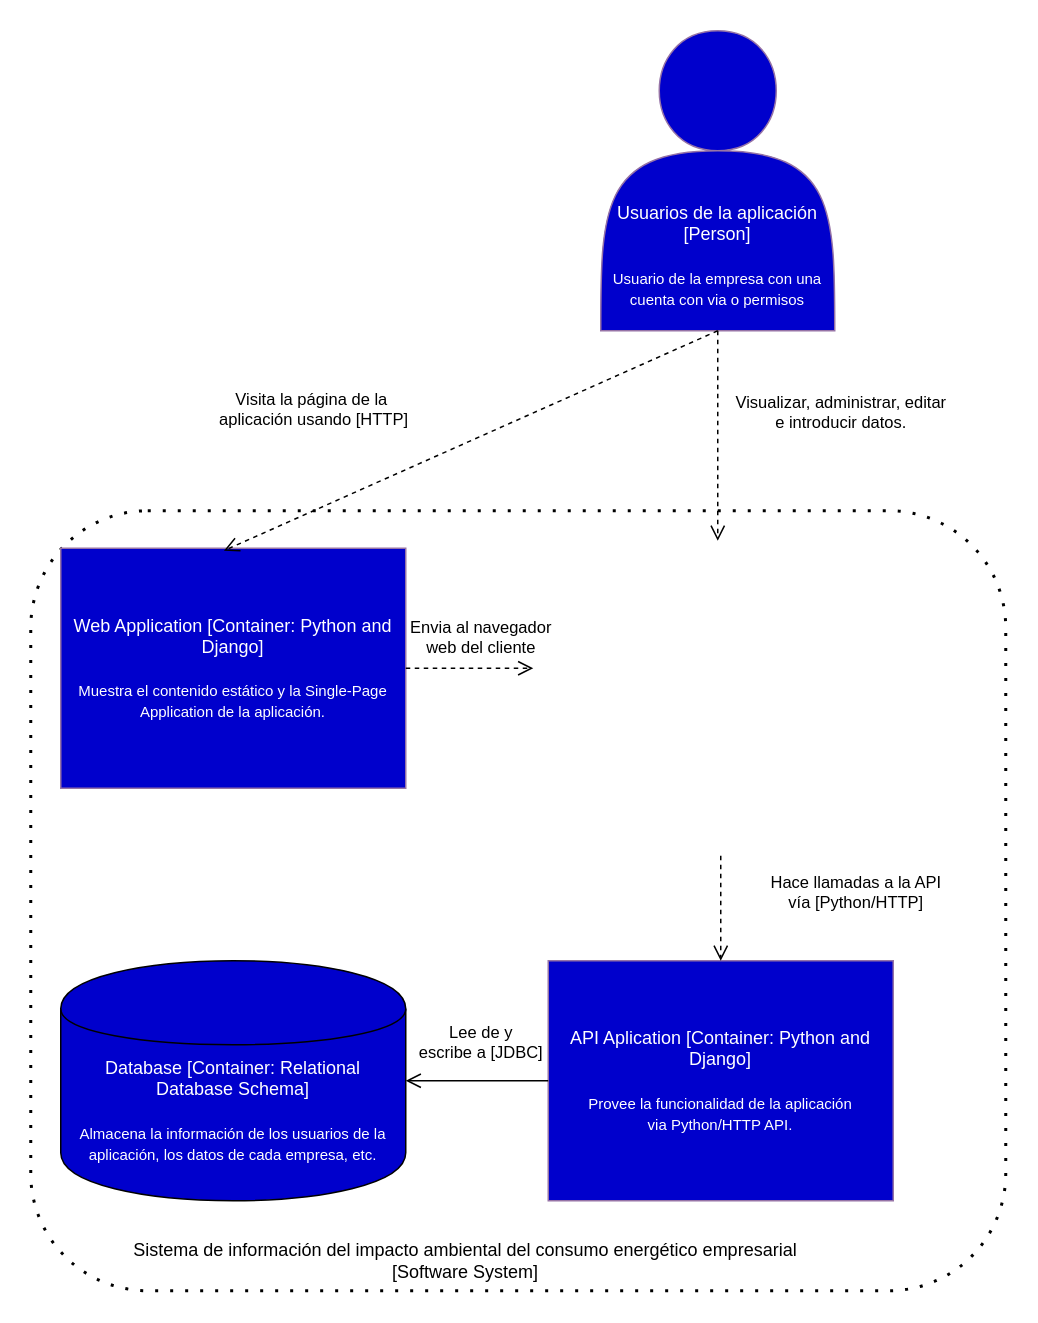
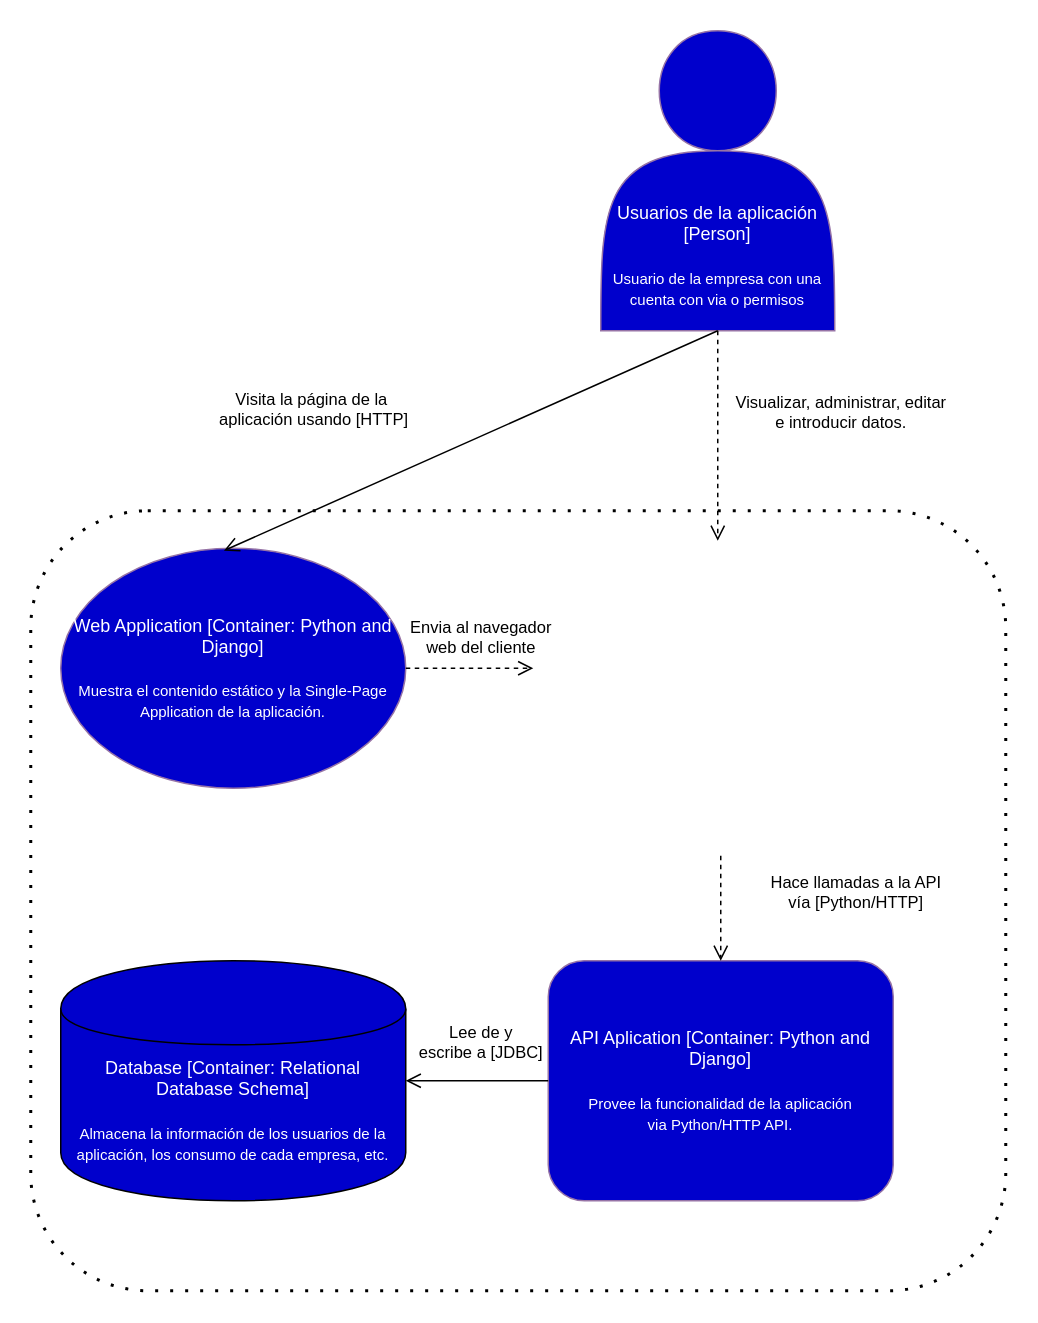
- <mxCell id="7" value="Visita la página de la&lt;br&gt;&amp;nbsp;aplicación usando [HTTP]" style="html=1;verticalAlign=bottom;endArrow=open;dashed=1;endSize=8;exitX=0.5;exitY=1;exitDx=0;exitDy=0;entryX=0.473;entryY=0.01;entryDx=0;entryDy=0;entryPerimeter=0;" parent="1" source="3" target="6" edge="1"><mxGeometry x="0.525" y="-48" relative="1" as="geometry"><mxPoint x="120" y="270" as="sourcePoint" /><mxPoint x="120" y="410" as="targetPoint" /><mxPoint as="offset" /></mxGeometry></mxCell>
+ <mxCell id="7" value="Visita la página de la&lt;br&gt;&amp;nbsp;aplicación usando [HTTP]" style="html=1;verticalAlign=bottom;endArrow=open;dashed=0;endSize=8;exitX=0.5;exitY=1;exitDx=0;exitDy=0;entryX=0.473;entryY=0.01;entryDx=0;entryDy=0;entryPerimeter=0;" parent="1" source="3" target="6" edge="1"><mxGeometry x="0.525" y="-48" relative="1" as="geometry"><mxPoint x="120" y="270" as="sourcePoint" /><mxPoint x="120" y="410" as="targetPoint" /><mxPoint as="offset" /></mxGeometry></mxCell>
- <mxCell id="6" value="&lt;span style=&quot;white-space: normal&quot;&gt;&lt;font color=&quot;#ffffff&quot;&gt;Web Application [Container: Python and Django]&lt;br&gt;&lt;br&gt;&lt;font style=&quot;font-size: 10px&quot;&gt;Muestra el contenido estático y la Single-Page Application de la aplicación.&lt;/font&gt;&lt;/font&gt;&lt;br&gt;&lt;/span&gt;" style="rounded=0;whiteSpace=wrap;html=1;fillColor=#0000CC;strokeColor=#9673a6;" parent="1" vertex="1"><mxGeometry x="40" y="365" width="230" height="160" as="geometry" /></mxCell>
+ <mxCell id="6" value="&lt;span style=&quot;white-space: normal&quot;&gt;&lt;font color=&quot;#ffffff&quot;&gt;Web Application [Container: Python and Django]&lt;br&gt;&lt;br&gt;&lt;font style=&quot;font-size: 10px&quot;&gt;Muestra el contenido estático y la Single-Page Application de la aplicación.&lt;/font&gt;&lt;/font&gt;&lt;br&gt;&lt;/span&gt;" style="ellipse;whiteSpace=wrap;html=1;fillColor=#0000CC;strokeColor=#9673a6;" parent="1" vertex="1"><mxGeometry x="40" y="365" width="230" height="160" as="geometry" /></mxCell>
- <mxCell id="10" value="&lt;span style=&quot;white-space: normal&quot;&gt;&lt;font color=&quot;#ffffff&quot;&gt;API Aplication [Container: Python and Django]&lt;br&gt;&lt;br&gt;&lt;font style=&quot;font-size: 10px&quot;&gt;Provee la funcionalidad de la aplicación &lt;br&gt;via Python/HTTP API.&lt;/font&gt;&lt;/font&gt;&lt;br&gt;&lt;/span&gt;" style="rounded=0;whiteSpace=wrap;html=1;fillColor=#0000CC;strokeColor=#9673a6;" parent="1" vertex="1"><mxGeometry x="365" y="640" width="230" height="160" as="geometry" /></mxCell>
+ <mxCell id="10" value="&lt;span style=&quot;white-space: normal&quot;&gt;&lt;font color=&quot;#ffffff&quot;&gt;API Aplication [Container: Python and Django]&lt;br&gt;&lt;br&gt;&lt;font style=&quot;font-size: 10px&quot;&gt;Provee la funcionalidad de la aplicación &lt;br&gt;via Python/HTTP API.&lt;/font&gt;&lt;/font&gt;&lt;br&gt;&lt;/span&gt;" style="whiteSpace=wrap;html=1;fillColor=#0000CC;strokeColor=#9673a6;rounded=1;" parent="1" vertex="1"><mxGeometry x="365" y="640" width="230" height="160" as="geometry" /></mxCell>
- <mxCell id="9" value="&lt;span style=&quot;color: rgb(255 , 255 , 255)&quot;&gt;Database [Container: Relational &lt;br&gt;Database Schema]&lt;/span&gt;&lt;br style=&quot;color: rgb(255 , 255 , 255)&quot;&gt;&lt;br style=&quot;color: rgb(255 , 255 , 255)&quot;&gt;&lt;font style=&quot;color: rgb(255 , 255 , 255) ; font-size: 10px&quot;&gt;Almacena la información de los usuarios de la aplicación, los datos de cada empresa, etc.&lt;/font&gt;" style="shape=cylinder;whiteSpace=wrap;html=1;boundedLbl=1;backgroundOutline=1;fillColor=#0000CC;" parent="1" vertex="1"><mxGeometry x="40" y="640" width="230" height="160" as="geometry" /></mxCell>
+ <mxCell id="9" value="&lt;span style=&quot;color: rgb(255 , 255 , 255)&quot;&gt;Database [Container: Relational &lt;br&gt;Database Schema]&lt;/span&gt;&lt;br style=&quot;color: rgb(255 , 255 , 255)&quot;&gt;&lt;br style=&quot;color: rgb(255 , 255 , 255)&quot;&gt;&lt;font style=&quot;color: rgb(255 , 255 , 255) ; font-size: 10px&quot;&gt;Almacena la información de los usuarios de la aplicación, los consumo de cada empresa, etc.&lt;/font&gt;" style="shape=cylinder;whiteSpace=wrap;html=1;boundedLbl=1;backgroundOutline=1;fillColor=#0000CC;" parent="1" vertex="1"><mxGeometry x="40" y="640" width="230" height="160" as="geometry" /></mxCell>
- <mxCell id="13" value="Sistema de información del impacto ambiental del consumo energético empresarial [Software System]" style="text;html=1;strokeColor=none;fillColor=none;align=center;verticalAlign=middle;whiteSpace=wrap;rounded=0;" parent="1" vertex="1"><mxGeometry x="80" y="830" width="460" height="20" as="geometry" /></mxCell>
